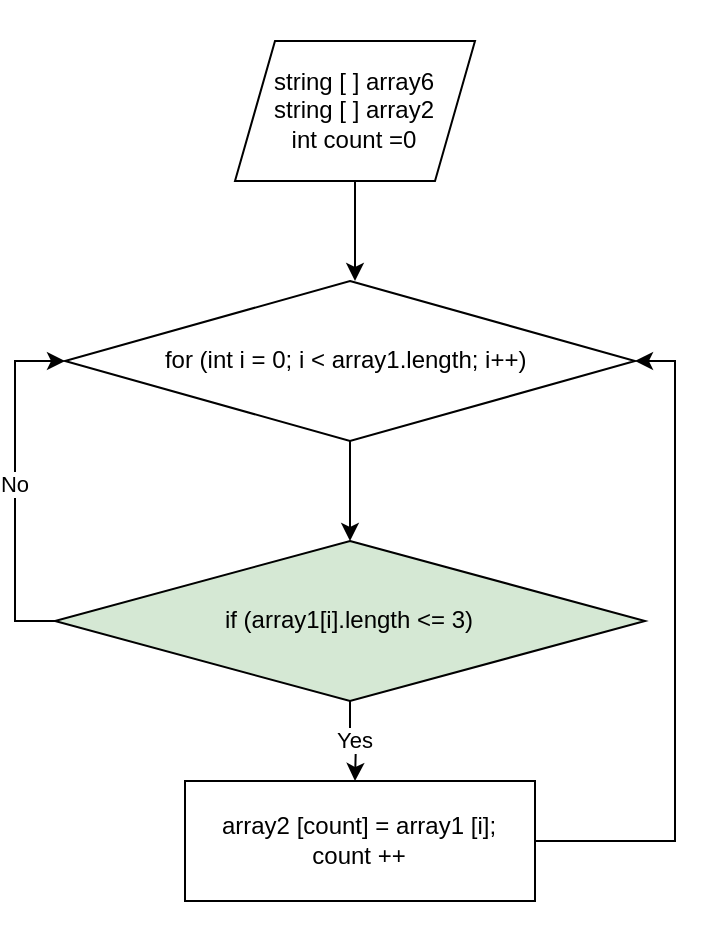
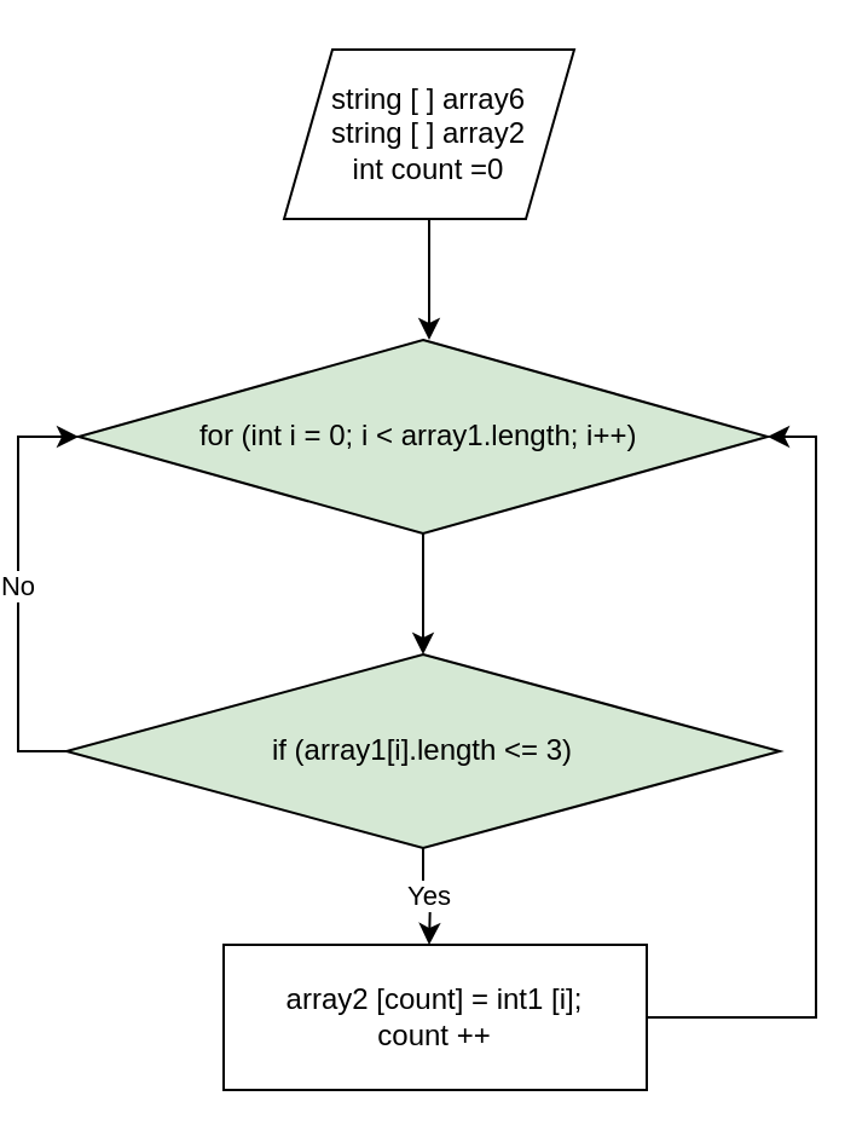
- <mxCell id="5" value="for (int i = 0; i &amp;lt; array1.length; i++)&amp;nbsp;" style="rhombus;whiteSpace=wrap;html=1;" vertex="1" parent="1"><mxGeometry x="25" y="140" width="285" height="80" as="geometry" /></mxCell>
+ <mxCell id="5" value="for (int i = 0; i &amp;lt; array1.length; i++)&amp;nbsp;" style="rhombus;whiteSpace=wrap;html=1;fillColor=#d5e8d4;" vertex="1" parent="1"><mxGeometry x="25" y="140" width="285" height="80" as="geometry" /></mxCell>
- <mxCell id="10" value="array2 [count] = array1 [i];&lt;br&gt;count ++" style="rounded=0;whiteSpace=wrap;html=1;" vertex="1" parent="1"><mxGeometry x="85" y="390" width="175" height="60" as="geometry" /></mxCell>
+ <mxCell id="10" value="array2 [count] = int1 [i];&lt;br&gt;count ++" style="rounded=0;whiteSpace=wrap;html=1;" vertex="1" parent="1"><mxGeometry x="85" y="390" width="175" height="60" as="geometry" /></mxCell>
